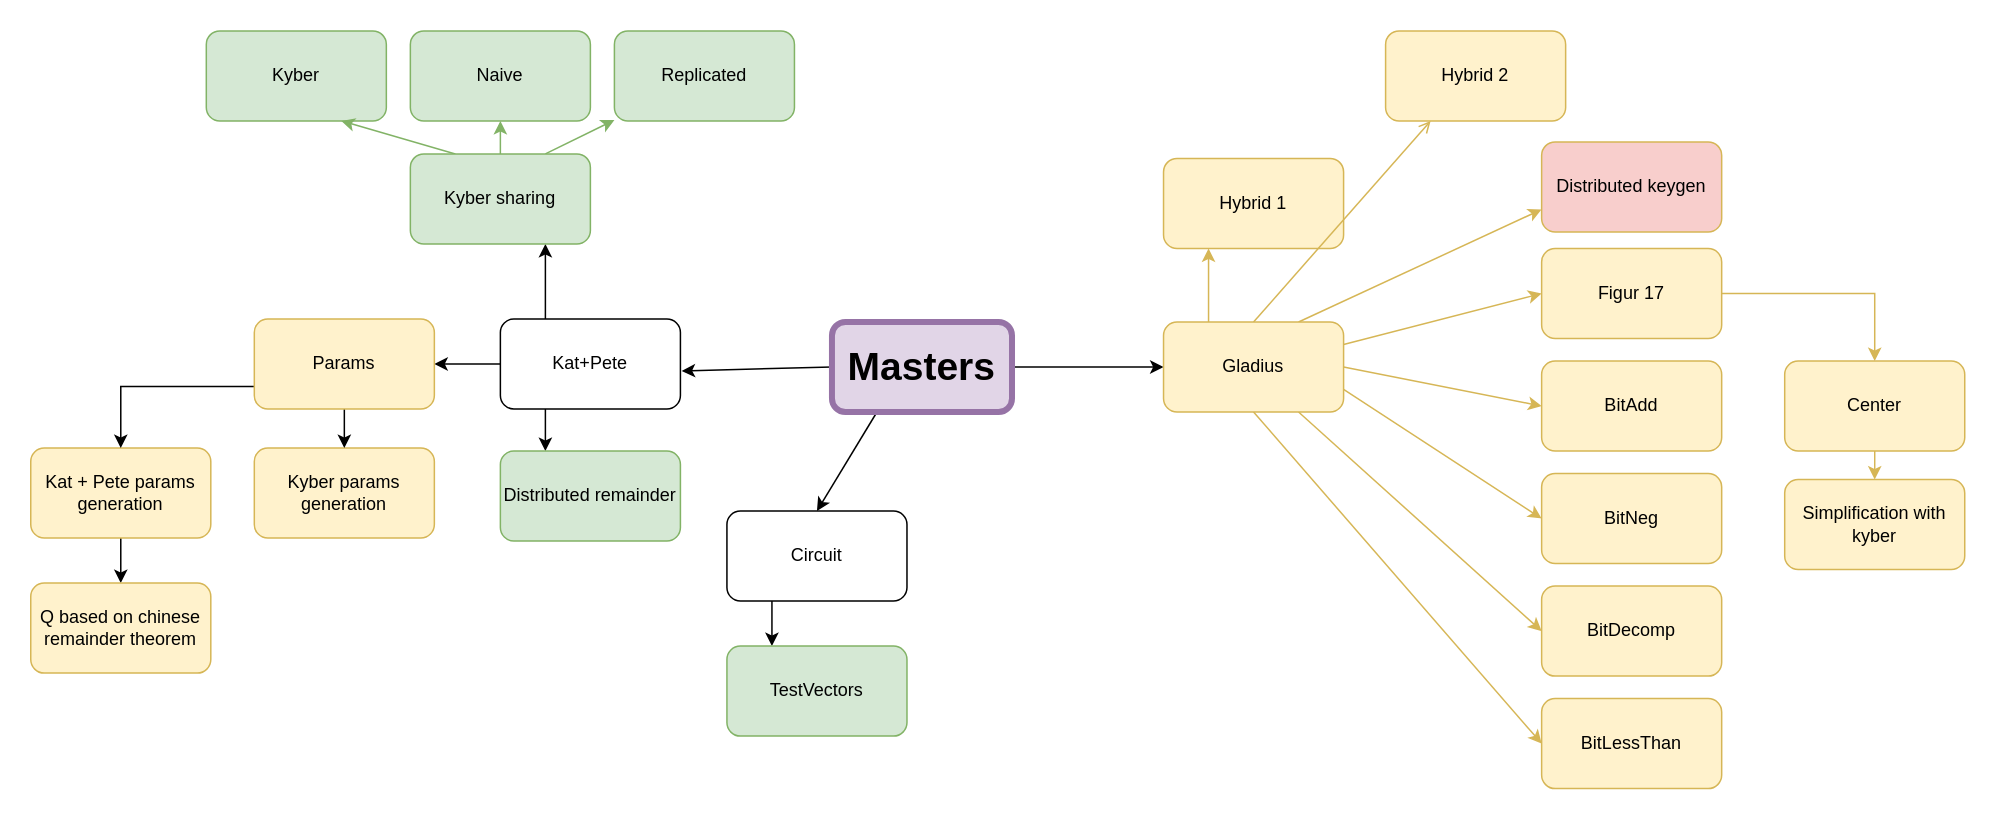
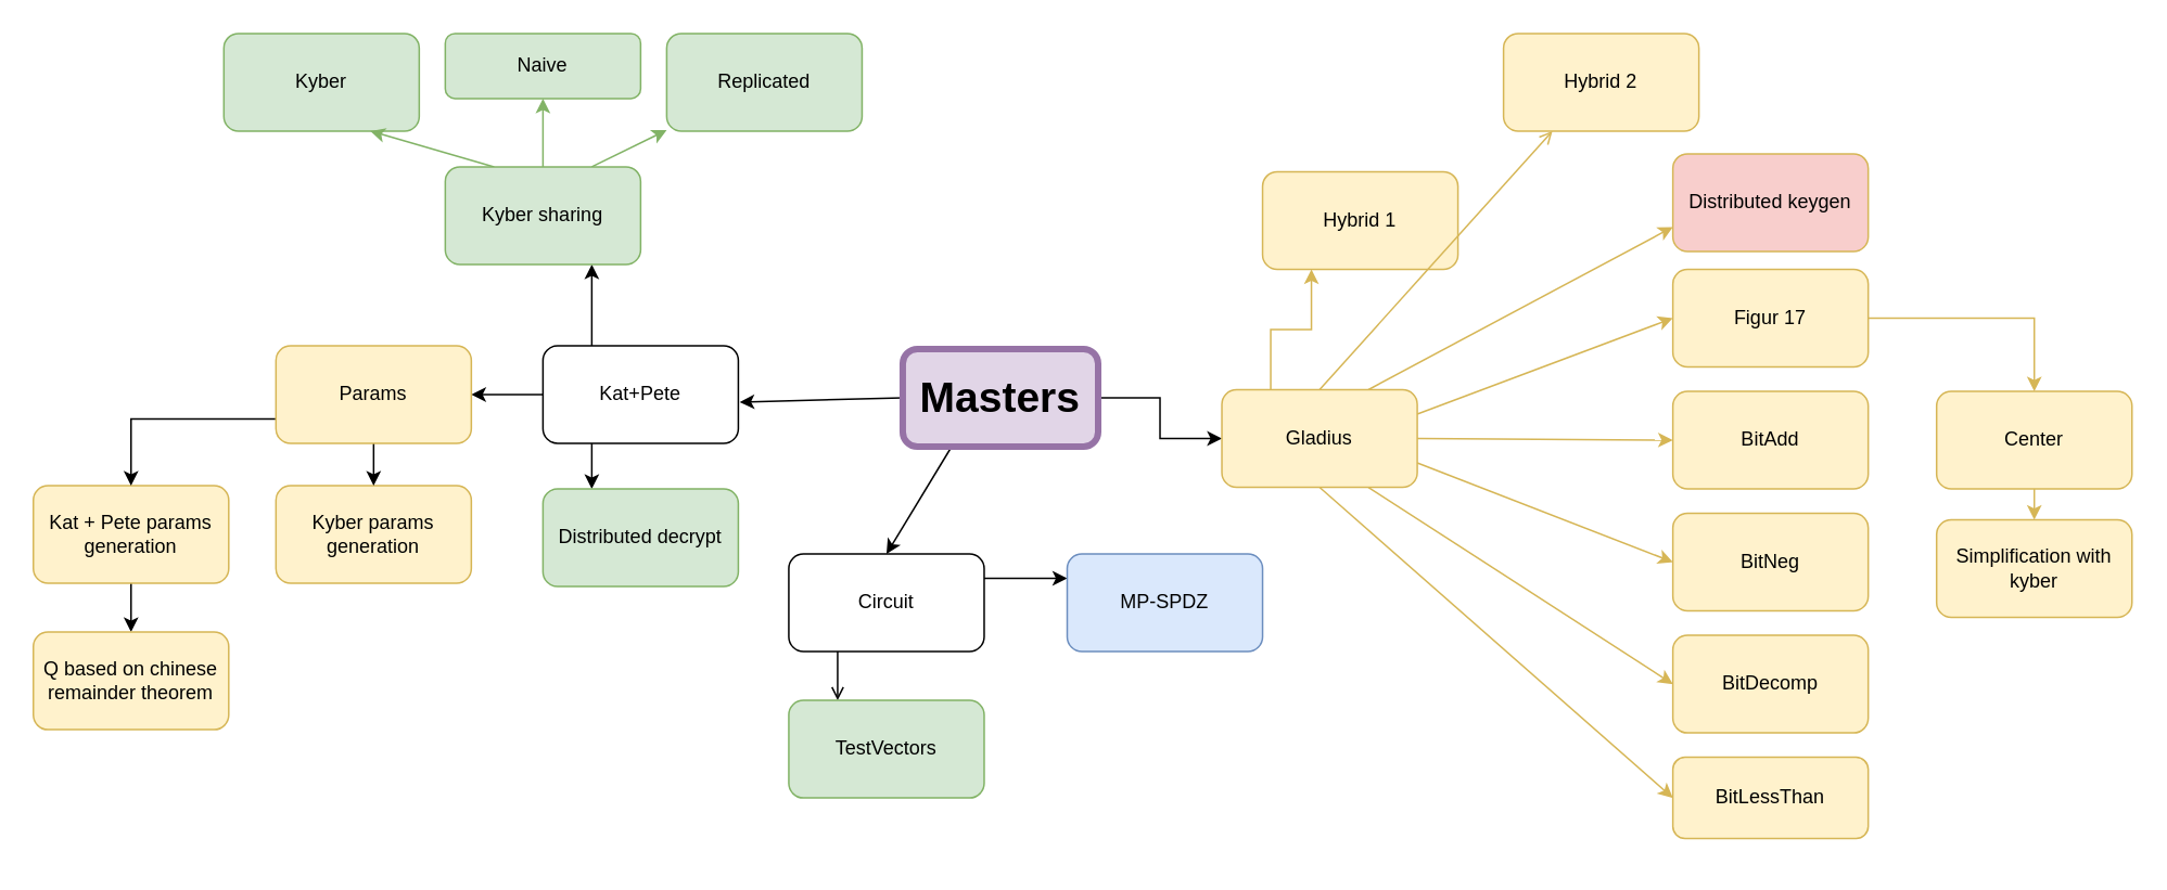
- <mxCell id="35" value="Naive" style="rounded=1;whiteSpace=wrap;html=1;labelBackgroundColor=none;fillColor=#d5e8d4;strokeColor=#82b366;" parent="1" vertex="1"><mxGeometry x="273" y="20" width="120" height="60" as="geometry" /></mxCell>
+ <mxCell id="35" value="Naive" style="rounded=1;whiteSpace=wrap;html=1;labelBackgroundColor=none;fillColor=#d5e8d4;strokeColor=#82b366;" parent="1" vertex="1"><mxGeometry x="273" y="20" width="120" height="40" as="geometry" /></mxCell>
- <mxCell id="26" value="&lt;div&gt;Gladius&lt;/div&gt;" style="rounded=1;whiteSpace=wrap;html=1;labelBackgroundColor=none;fillColor=#fff2cc;strokeColor=#d6b656;" parent="1" vertex="1"><mxGeometry x="775" y="214" width="120" height="60" as="geometry" /></mxCell>
+ <mxCell id="26" value="&lt;div&gt;Gladius&lt;/div&gt;" style="rounded=1;whiteSpace=wrap;html=1;labelBackgroundColor=none;fillColor=#fff2cc;strokeColor=#d6b656;" parent="1" vertex="1"><mxGeometry x="750" y="239" width="120" height="60" as="geometry" /></mxCell>
- <mxCell id="33" value="Distributed remainder" style="rounded=1;whiteSpace=wrap;html=1;labelBackgroundColor=none;fillColor=#d5e8d4;strokeColor=#82b366;" parent="1" vertex="1"><mxGeometry x="333" y="300" width="120" height="60" as="geometry" /></mxCell>
+ <mxCell id="33" value="Distributed decrypt" style="rounded=1;whiteSpace=wrap;html=1;labelBackgroundColor=none;fillColor=#d5e8d4;strokeColor=#82b366;" parent="1" vertex="1"><mxGeometry x="333" y="300" width="120" height="60" as="geometry" /></mxCell>
+ <mxCell id="46" style="edgeStyle=orthogonalEdgeStyle;rounded=0;orthogonalLoop=1;jettySize=auto;html=1;exitX=1;exitY=0.25;exitDx=0;exitDy=0;entryX=0;entryY=0.25;entryDx=0;entryDy=0;labelBackgroundColor=none;fontColor=default;" parent="1" source="47" target="49" edge="1"><mxGeometry relative="1" as="geometry" /></mxCell>
+ <mxCell id="49" value="MP-SPDZ" style="rounded=1;whiteSpace=wrap;html=1;strokeWidth=1;labelBackgroundColor=none;fillColor=#dae8fc;strokeColor=#6c8ebf;" parent="1" vertex="1"><mxGeometry x="655" y="340" width="120" height="60" as="geometry" /></mxCell>
- <mxCell id="45" style="edgeStyle=orthogonalEdgeStyle;rounded=0;orthogonalLoop=1;jettySize=auto;html=1;exitX=0.25;exitY=1;exitDx=0;exitDy=0;entryX=0.25;entryY=0;entryDx=0;entryDy=0;labelBackgroundColor=none;fontColor=default;" parent="1" source="47" target="48" edge="1"><mxGeometry relative="1" as="geometry" /></mxCell>
+ <mxCell id="45" style="edgeStyle=orthogonalEdgeStyle;rounded=0;orthogonalLoop=1;jettySize=auto;html=1;exitX=0.25;exitY=1;exitDx=0;exitDy=0;entryX=0.25;entryY=0;entryDx=0;entryDy=0;labelBackgroundColor=none;fontColor=default;endArrow=open;" parent="1" source="47" target="48" edge="1"><mxGeometry relative="1" as="geometry" /></mxCell>
- <mxCell id="41" value="BitLessThan" style="rounded=1;whiteSpace=wrap;html=1;labelBackgroundColor=none;fillColor=#fff2cc;strokeColor=#d6b656;" parent="1" vertex="1"><mxGeometry x="1027" y="465" width="120" height="60" as="geometry" /></mxCell>
+ <mxCell id="41" value="BitLessThan" style="rounded=1;whiteSpace=wrap;html=1;labelBackgroundColor=none;fillColor=#fff2cc;strokeColor=#d6b656;" parent="1" vertex="1"><mxGeometry x="1027" y="465" width="120" height="50" as="geometry" /></mxCell>
